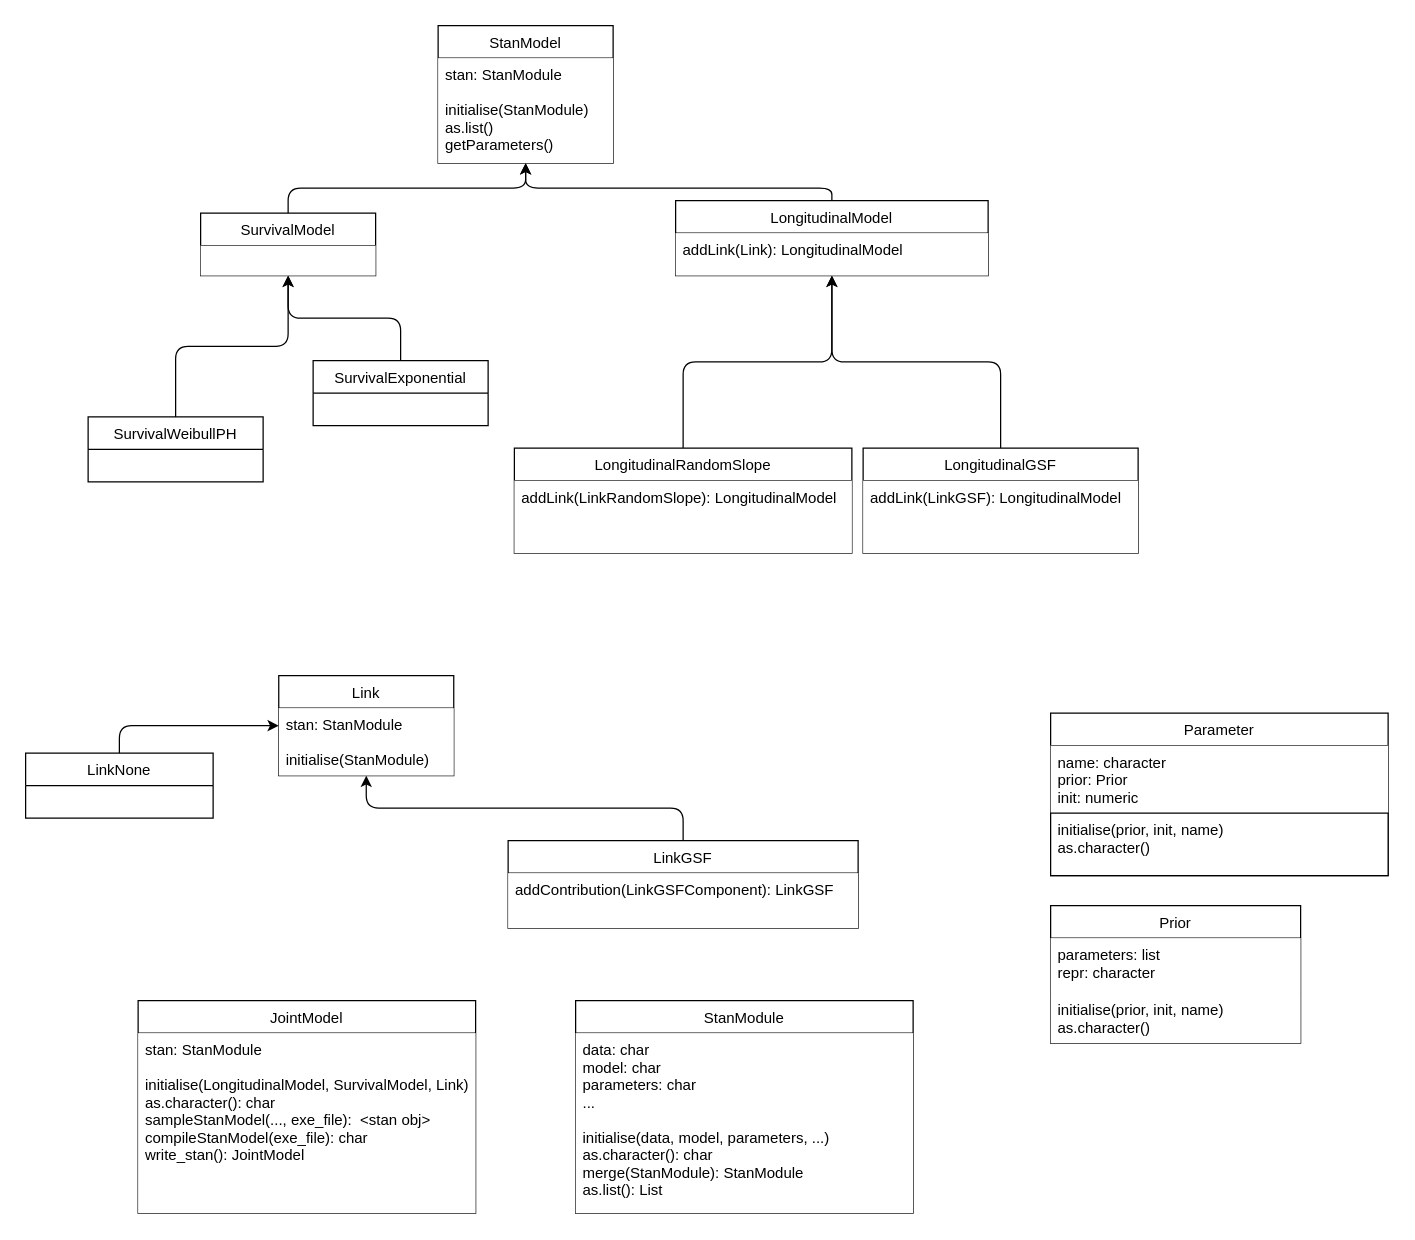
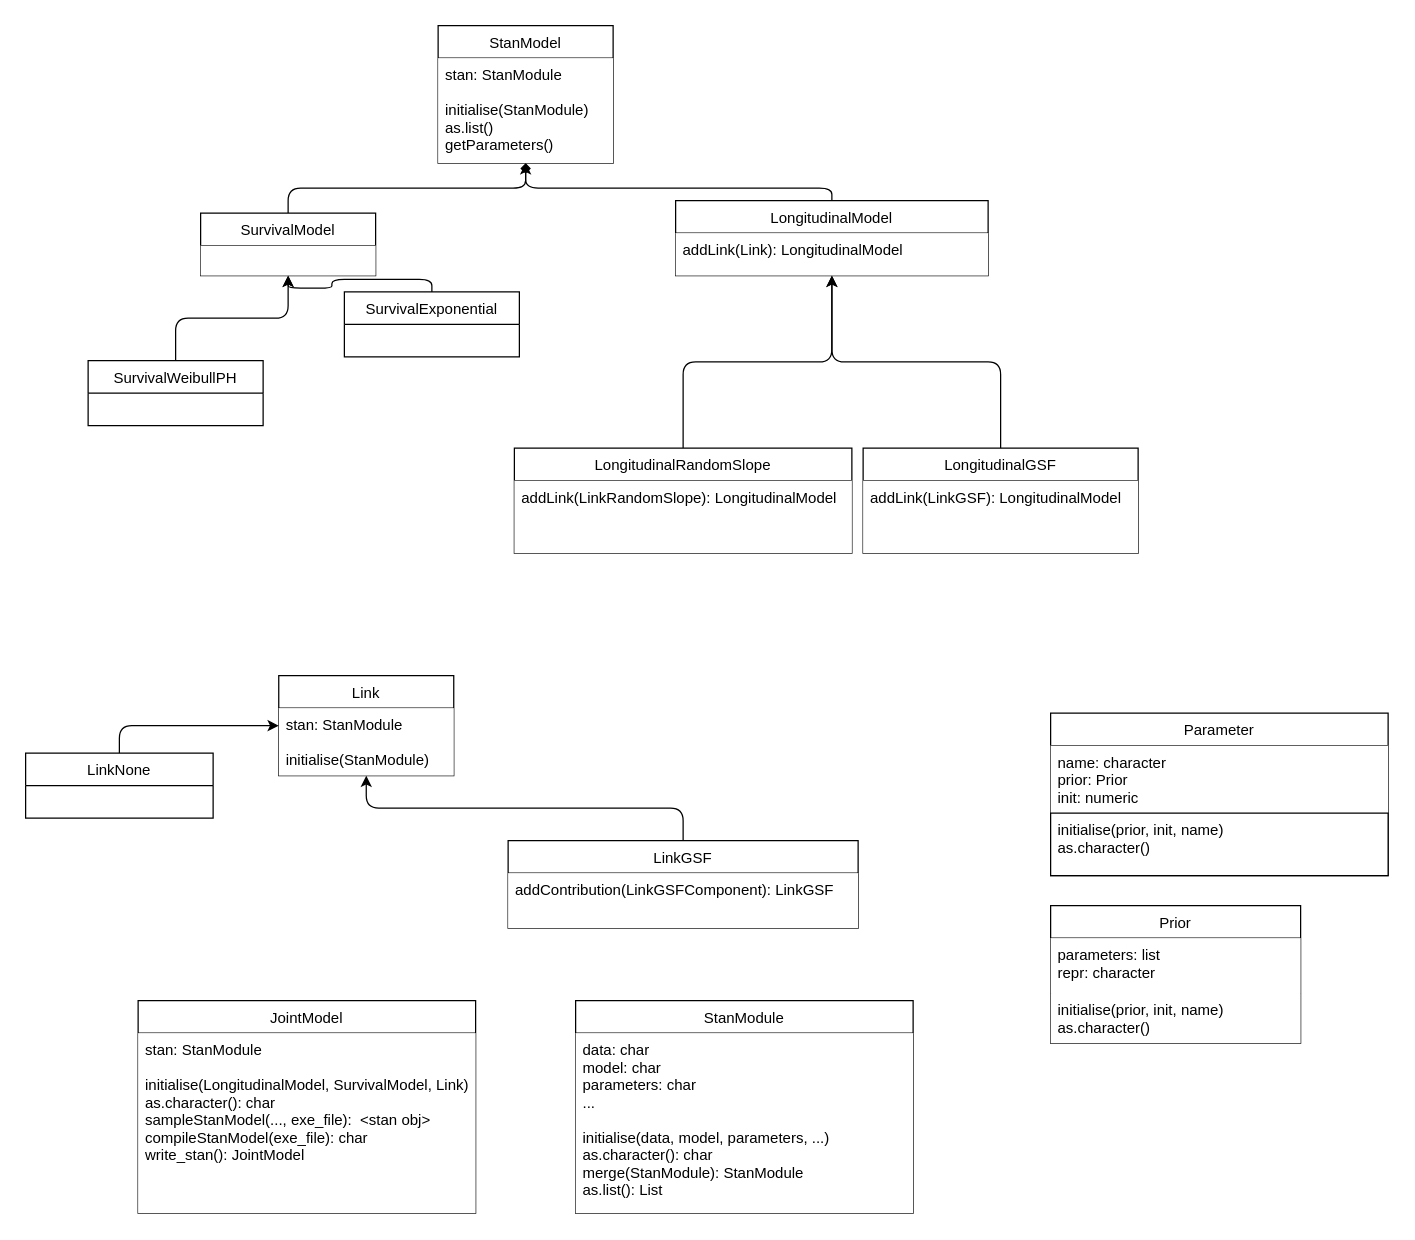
- <mxCell id="2" style="edgeStyle=orthogonalEdgeStyle;html=1;exitX=0.5;exitY=0;exitDx=0;exitDy=0;entryX=0.5;entryY=1;entryDx=0;entryDy=0;" edge="1" parent="1" source="3" target="28"><mxGeometry relative="1" as="geometry" /></mxCell>
+ <mxCell id="2" style="edgeStyle=orthogonalEdgeStyle;html=1;exitX=0.5;exitY=0;exitDx=0;exitDy=0;entryX=0.5;entryY=1;entryDx=0;entryDy=0;endArrow=diamond;" edge="1" parent="1" source="3" target="28"><mxGeometry relative="1" as="geometry" /></mxCell>
- <mxCell id="8" value="SurvivalExponential" style="swimlane;fontStyle=0;childLayout=stackLayout;horizontal=1;startSize=26;fillColor=default;horizontalStack=0;resizeParent=1;resizeParentMax=0;resizeLast=0;collapsible=1;marginBottom=0;labelBackgroundColor=#FFFFFF;" parent="1" vertex="1"><mxGeometry x="250" y="288" width="140" height="52" as="geometry"><mxRectangle x="70" y="390" width="50" height="26" as="alternateBounds" /></mxGeometry></mxCell>
+ <mxCell id="8" value="SurvivalExponential" style="swimlane;fontStyle=0;childLayout=stackLayout;horizontal=1;startSize=26;fillColor=default;horizontalStack=0;resizeParent=1;resizeParentMax=0;resizeLast=0;collapsible=1;marginBottom=0;labelBackgroundColor=#FFFFFF;" parent="1" vertex="1"><mxGeometry x="275" y="233" width="140" height="52" as="geometry"><mxRectangle x="70" y="390" width="50" height="26" as="alternateBounds" /></mxGeometry></mxCell>
- <mxCell id="6" value="SurvivalWeibullPH" style="swimlane;fontStyle=0;childLayout=stackLayout;horizontal=1;startSize=26;horizontalStack=0;resizeParent=1;resizeParentMax=0;resizeLast=0;collapsible=1;marginBottom=0;labelBackgroundColor=#FFFFFF;" parent="1" vertex="1"><mxGeometry x="70" y="333" width="140" height="52" as="geometry"><mxRectangle x="70" y="390" width="50" height="26" as="alternateBounds" /></mxGeometry></mxCell>
+ <mxCell id="6" value="SurvivalWeibullPH" style="swimlane;fontStyle=0;childLayout=stackLayout;horizontal=1;startSize=26;horizontalStack=0;resizeParent=1;resizeParentMax=0;resizeLast=0;collapsible=1;marginBottom=0;labelBackgroundColor=#FFFFFF;" parent="1" vertex="1"><mxGeometry x="70" y="288" width="140" height="52" as="geometry"><mxRectangle x="70" y="390" width="50" height="26" as="alternateBounds" /></mxGeometry></mxCell>
